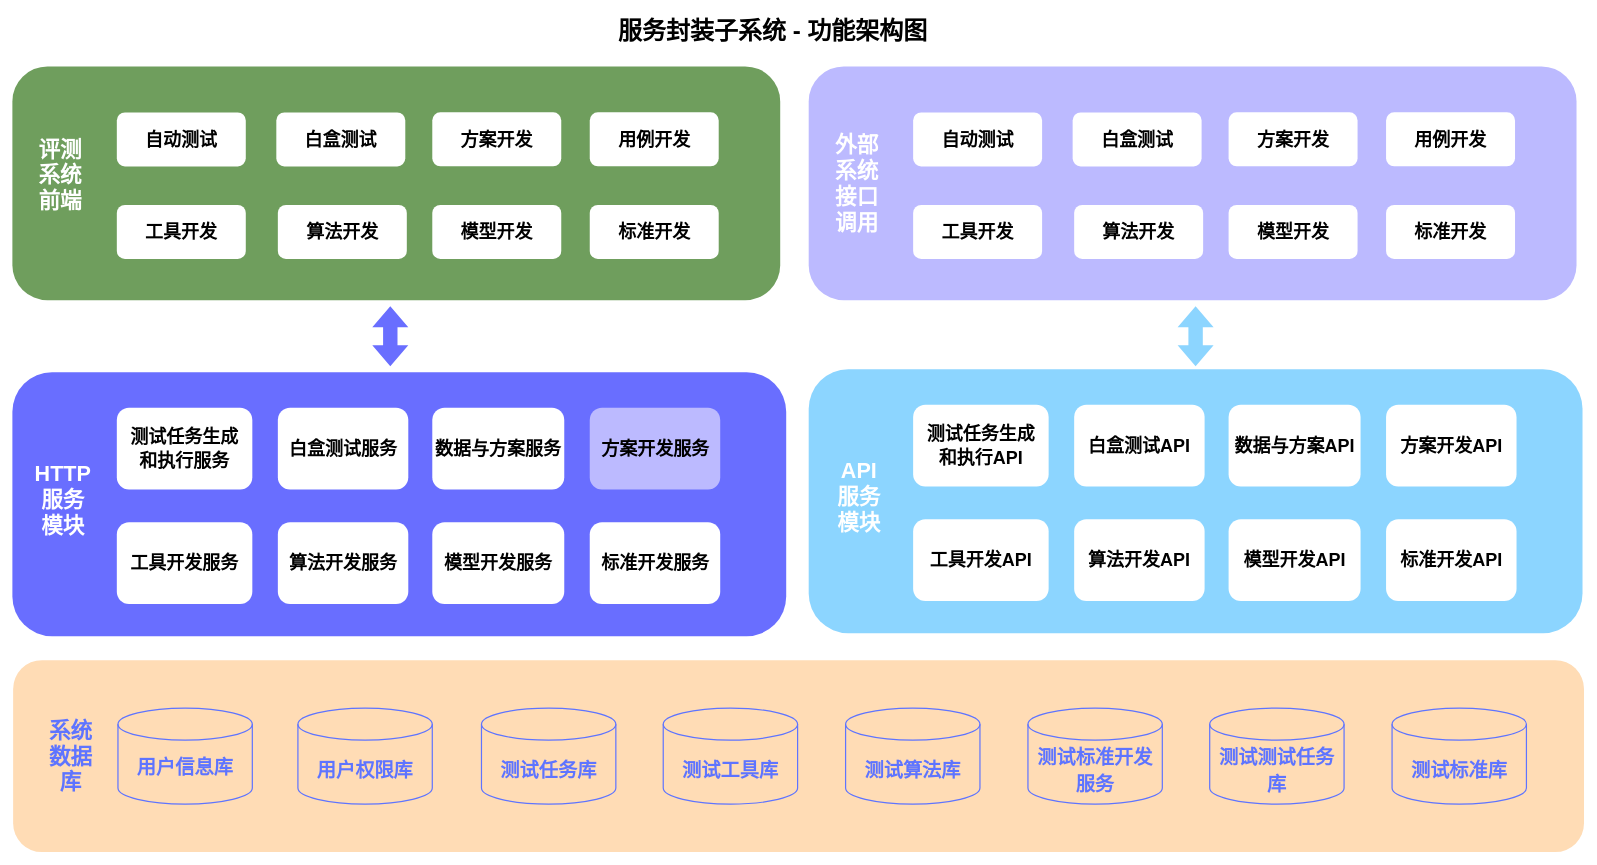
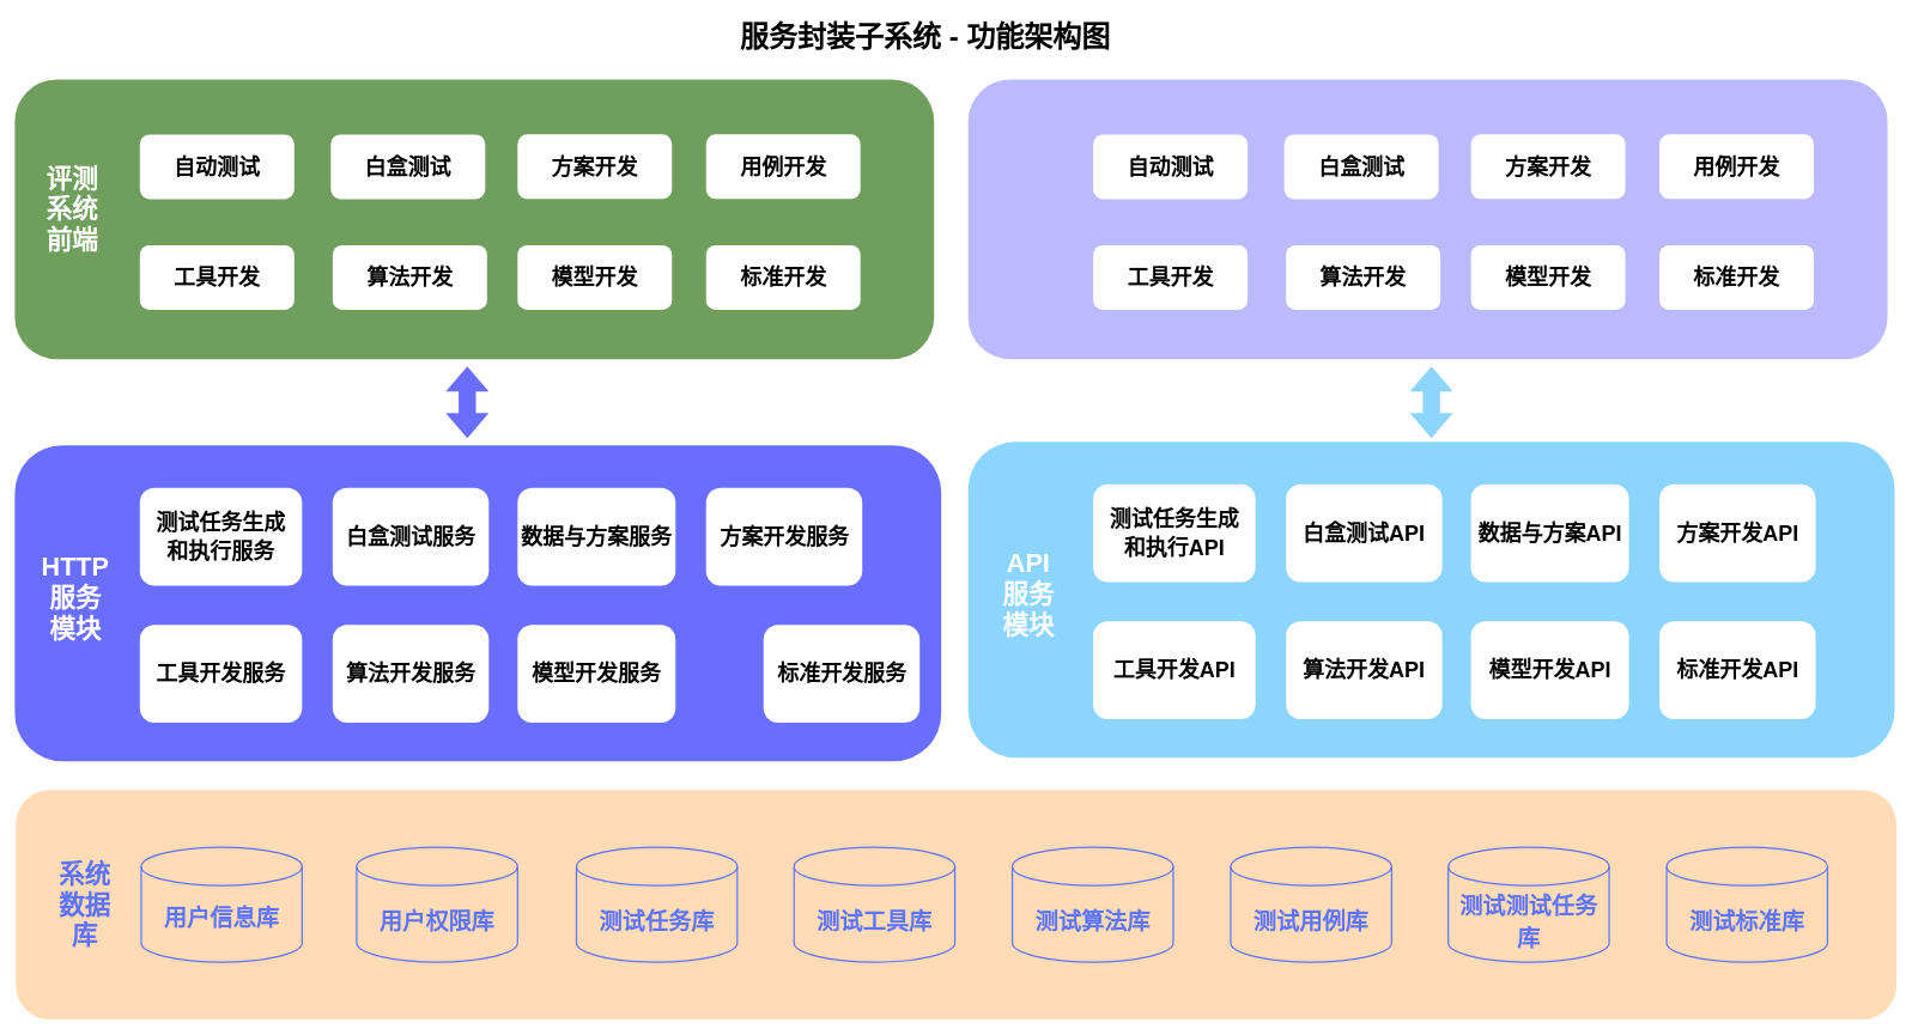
- <mxCell id="26" value="&lt;span style=&quot;font-size: 36px&quot;&gt;外部系统接口&lt;br&gt;调用&lt;br&gt;&lt;/span&gt;" style="text;html=1;strokeColor=none;fillColor=none;align=center;verticalAlign=middle;whiteSpace=wrap;rounded=0;fontStyle=1;fontColor=#FFFFFF;" parent="1" vertex="1"><mxGeometry x="1377.5" y="194.5" width="100" height="221.25" as="geometry" /></mxCell>
- <mxCell id="37" value="&lt;span style=&quot;font-size: 30px&quot;&gt;&lt;b&gt;方案开发服务&lt;/b&gt;&lt;/span&gt;" style="rounded=1;whiteSpace=wrap;fontSize=32;spacing=2;html=1;glass=0;strokeWidth=1;shadow=0;sketch=0;labelBackgroundColor=none;strokeColor=none;fillColor=#bcbaff;" parent="1" vertex="1"><mxGeometry x="982.5" y="679.13" width="217.5" height="136.38" as="geometry" /></mxCell>
+ <mxCell id="37" value="&lt;span style=&quot;font-size: 30px&quot;&gt;&lt;b&gt;方案开发服务&lt;/b&gt;&lt;/span&gt;" style="rounded=1;whiteSpace=wrap;fontSize=32;spacing=2;html=1;glass=0;strokeWidth=1;shadow=0;sketch=0;labelBackgroundColor=none;strokeColor=none;" parent="1" vertex="1"><mxGeometry x="982.5" y="679.13" width="217.5" height="136.38" as="geometry" /></mxCell>
- <mxCell id="41" value="&lt;span style=&quot;font-size: 30px ; font-weight: 700&quot;&gt;标准开发服务&lt;/span&gt;" style="rounded=1;whiteSpace=wrap;fontSize=32;spacing=2;html=1;glass=0;strokeWidth=1;shadow=0;sketch=0;labelBackgroundColor=none;strokeColor=none;" parent="1" vertex="1"><mxGeometry x="982.5" y="870" width="217.5" height="136.38" as="geometry" /></mxCell>
+ <mxCell id="41" value="&lt;span style=&quot;font-size: 30px ; font-weight: 700&quot;&gt;标准开发服务&lt;/span&gt;" style="rounded=1;whiteSpace=wrap;fontSize=32;spacing=2;html=1;glass=0;strokeWidth=1;shadow=0;sketch=0;labelBackgroundColor=none;strokeColor=none;" parent="1" vertex="1"><mxGeometry x="1062.5" y="870" width="217.5" height="136.38" as="geometry" /></mxCell>
- <mxCell id="18" value="&lt;font style=&quot;font-size: 38px&quot;&gt;&lt;b style=&quot;font-size: 32px&quot;&gt;&lt;font color=&quot;#5e74ff&quot; style=&quot;font-size: 32px&quot;&gt;&lt;br&gt;&lt;/font&gt;&lt;/b&gt;&lt;b style=&quot;font-size: 32px&quot;&gt;&lt;font color=&quot;#5e74ff&quot;&gt;测试&lt;/font&gt;&lt;/b&gt;&lt;b style=&quot;font-size: 32px&quot;&gt;&lt;font color=&quot;#5e74ff&quot; style=&quot;font-size: 32px&quot;&gt;标准开发服务&lt;/font&gt;&lt;/b&gt;&lt;br&gt;&lt;/font&gt;" style="strokeWidth=2;html=1;shape=mxgraph.flowchart.database;whiteSpace=wrap;fillColor=#FFDCB5;strokeColor=#5E74FF;" parent="1" vertex="1"><mxGeometry x="1713" y="1180" width="224" height="160" as="geometry" /></mxCell>
+ <mxCell id="18" value="&lt;font style=&quot;font-size: 38px&quot;&gt;&lt;b style=&quot;font-size: 32px&quot;&gt;&lt;font color=&quot;#5e74ff&quot; style=&quot;font-size: 32px&quot;&gt;&lt;br&gt;&lt;/font&gt;&lt;/b&gt;&lt;b style=&quot;font-size: 32px&quot;&gt;&lt;font color=&quot;#5e74ff&quot;&gt;测试&lt;/font&gt;&lt;/b&gt;&lt;b style=&quot;font-size: 32px&quot;&gt;&lt;font color=&quot;#5e74ff&quot; style=&quot;font-size: 32px&quot;&gt;用例库&lt;/font&gt;&lt;/b&gt;&lt;br&gt;&lt;/font&gt;" style="strokeWidth=2;html=1;shape=mxgraph.flowchart.database;whiteSpace=wrap;fillColor=#FFDCB5;strokeColor=#5E74FF;" parent="1" vertex="1"><mxGeometry x="1713" y="1180" width="224" height="160" as="geometry" /></mxCell>
